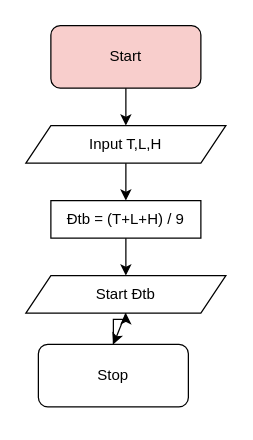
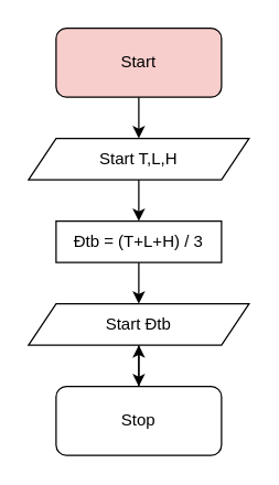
- <mxCell id="4" value="Input T,L,H" style="shape=parallelogram;perimeter=parallelogramPerimeter;whiteSpace=wrap;html=1;fixedSize=1;" parent="1" vertex="1"><mxGeometry x="20" y="100" width="160" height="30" as="geometry" /></mxCell>
+ <mxCell id="4" value="Start T,L,H" style="shape=parallelogram;perimeter=parallelogramPerimeter;whiteSpace=wrap;html=1;fixedSize=1;" parent="1" vertex="1"><mxGeometry x="20" y="100" width="160" height="30" as="geometry" /></mxCell>
- <mxCell id="6" value="Đtb = (T+L+H) / 9" style="rounded=0;whiteSpace=wrap;html=1;" parent="1" vertex="1"><mxGeometry x="40" y="160" width="120" height="30" as="geometry" /></mxCell>
+ <mxCell id="6" value="Đtb = (T+L+H) / 3" style="rounded=0;whiteSpace=wrap;html=1;" parent="1" vertex="1"><mxGeometry x="40" y="160" width="120" height="30" as="geometry" /></mxCell>
- <mxCell id="10" value="Stop" style="rounded=1;whiteSpace=wrap;html=1;" parent="1" vertex="1"><mxGeometry x="30" y="275" width="120" height="50" as="geometry" /></mxCell>
+ <mxCell id="10" value="Stop" style="rounded=1;whiteSpace=wrap;html=1;" parent="1" vertex="1"><mxGeometry x="40" y="280" width="120" height="50" as="geometry" /></mxCell>
